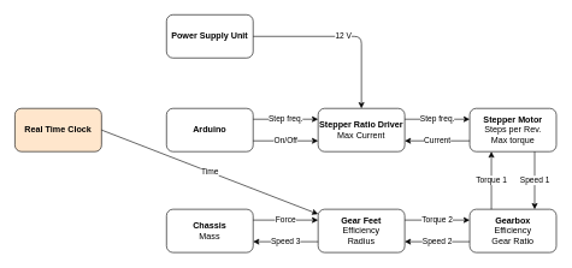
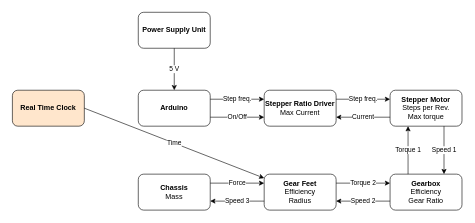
- <mxCell id="8" value="12 V" style="endArrow=classic;html=1;exitX=1;exitY=0.5;exitDx=0;exitDy=0;entryX=0.5;entryY=0;entryDx=0;entryDy=0;" parent="1" source="2" target="5" edge="1"><mxGeometry width="50" height="50" relative="1" as="geometry"><mxPoint x="460" y="20" as="sourcePoint" /><mxPoint x="510" y="-30" as="targetPoint" /><Array as="points"><mxPoint x="500" y="50" /></Array></mxGeometry></mxCell>
+ <mxCell id="4" value="5 V" style="endArrow=classic;html=1;entryX=0.5;entryY=0;entryDx=0;entryDy=0;exitX=0.5;exitY=1;exitDx=0;exitDy=0;" parent="1" source="2" target="3" edge="1"><mxGeometry width="50" height="50" relative="1" as="geometry"><mxPoint x="230" y="280" as="sourcePoint" /><mxPoint x="280" y="230" as="targetPoint" /></mxGeometry></mxCell>
